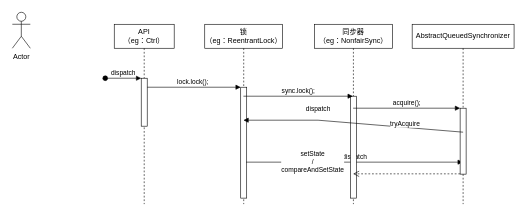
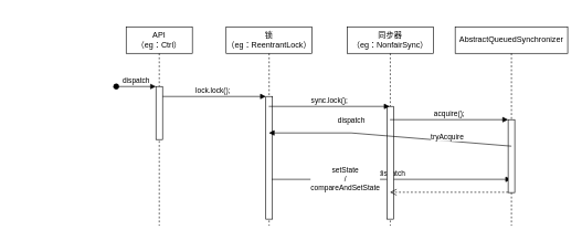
- <mxCell id="7" value="Actor" style="shape=umlActor;verticalLabelPosition=bottom;verticalAlign=top;html=1;" vertex="1" parent="1"><mxGeometry x="20" y="20" width="30" height="60" as="geometry" /></mxCell>
